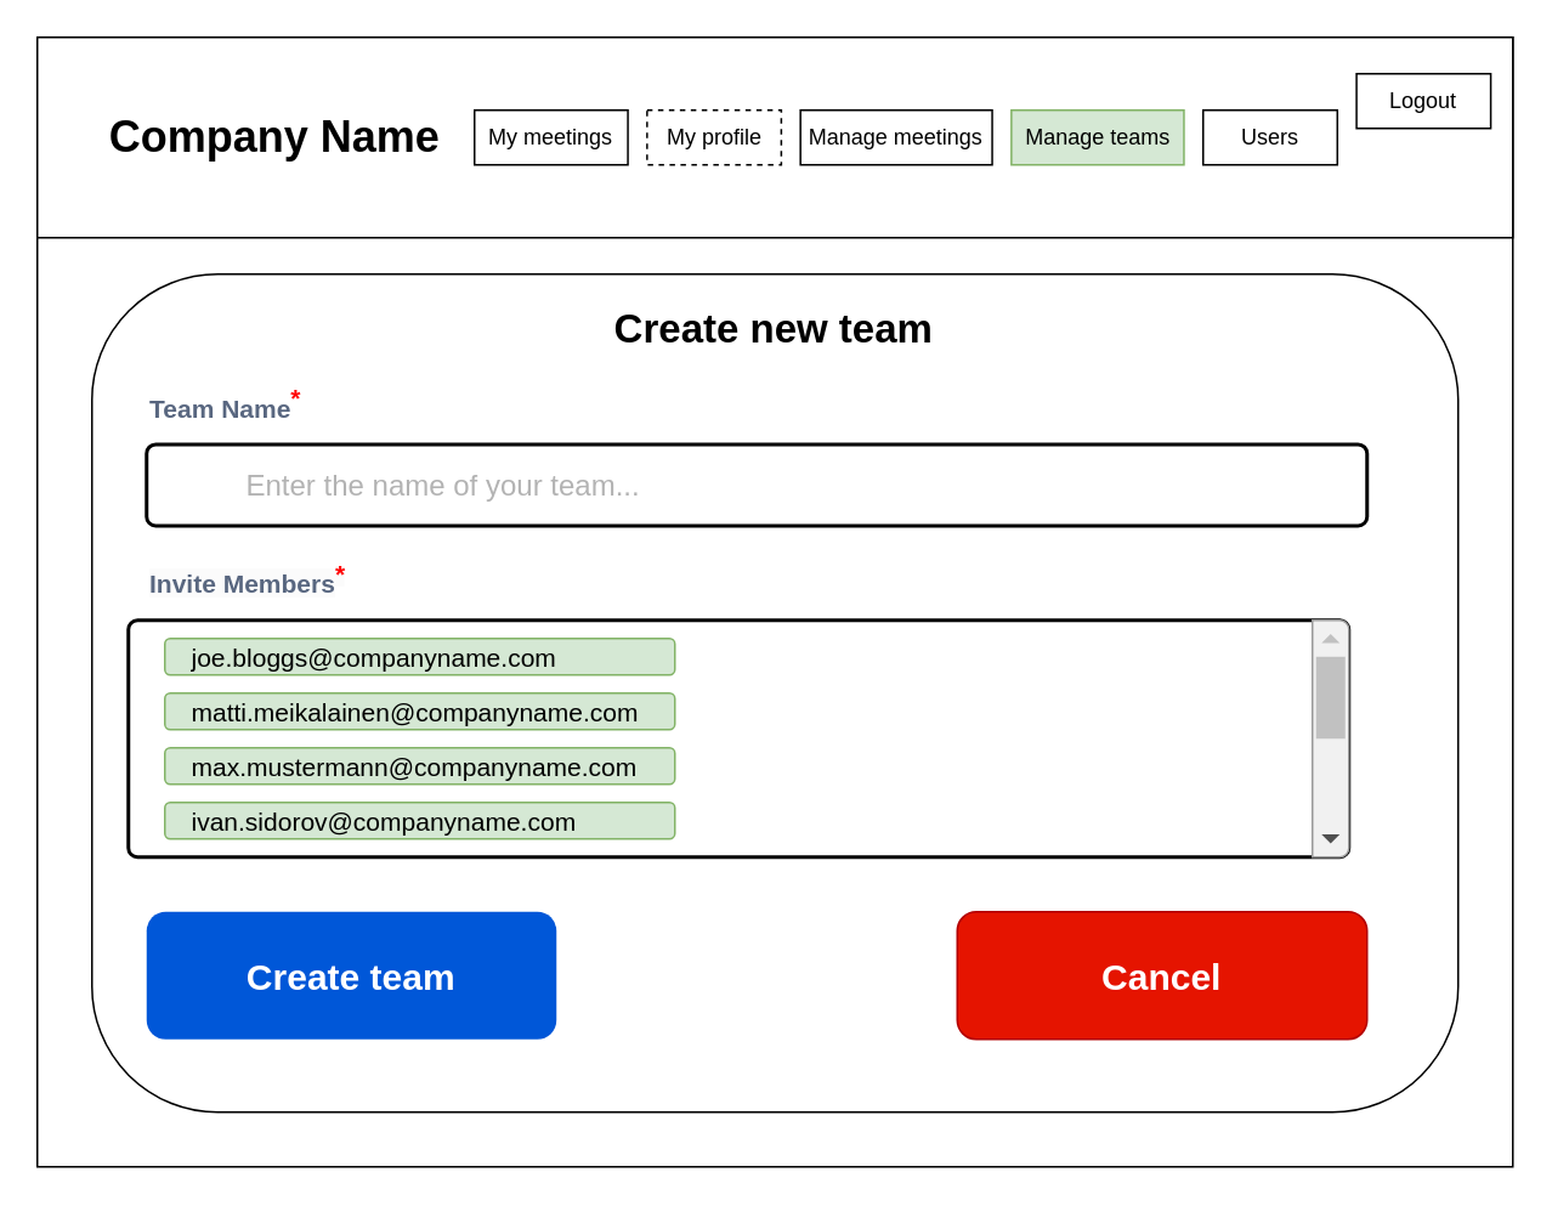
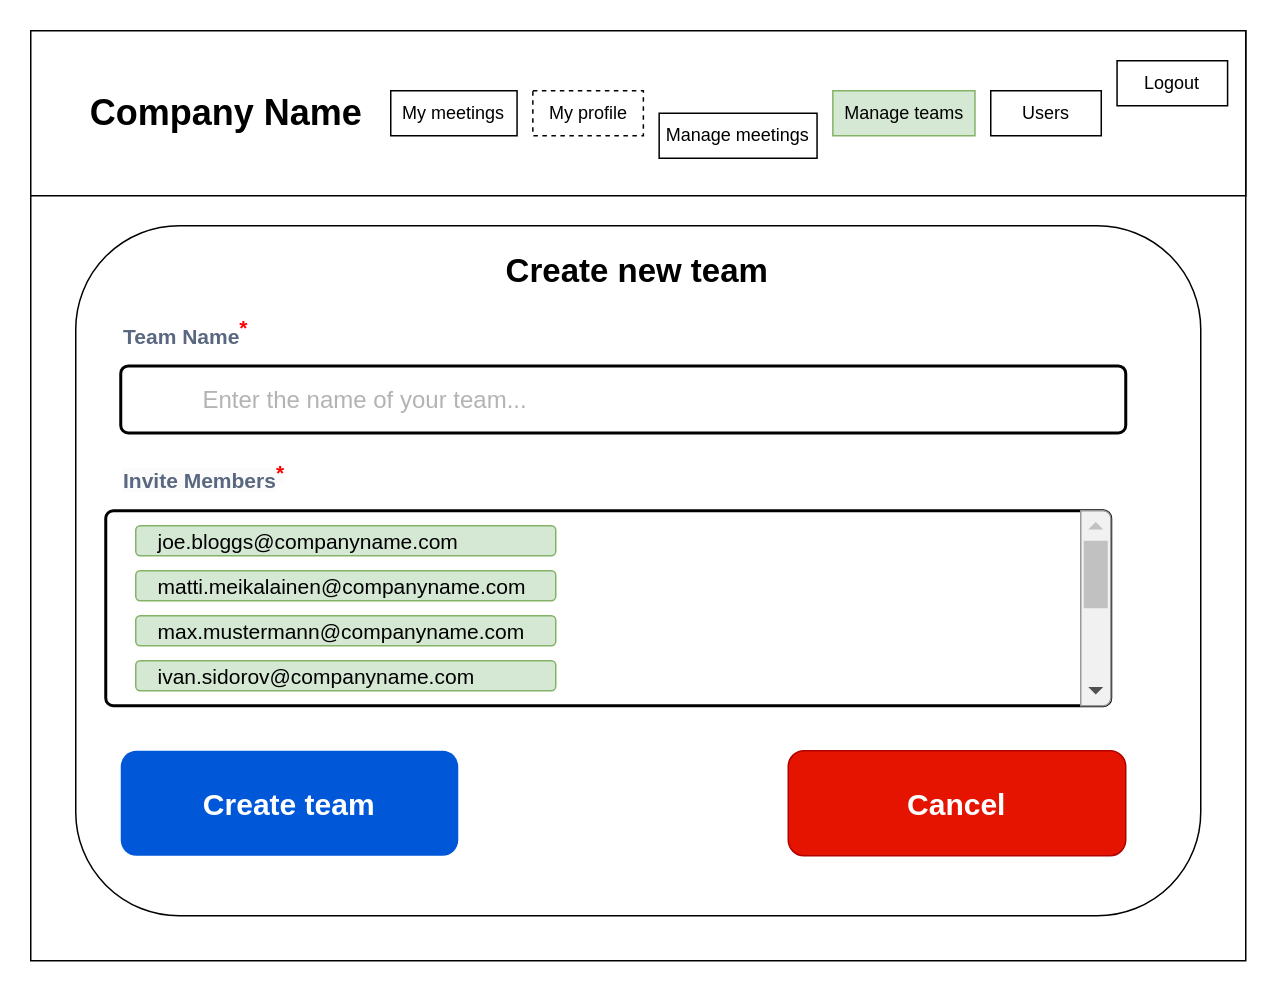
- <mxCell id="8" value="Manage meetings" style="rounded=0;whiteSpace=wrap;html=1;" vertex="1" parent="1"><mxGeometry x="438.944" y="60" width="105.263" height="30" as="geometry" /></mxCell>
+ <mxCell id="8" value="Manage meetings" style="rounded=0;whiteSpace=wrap;html=1;" vertex="1" parent="1"><mxGeometry x="438.944" y="75" width="105.263" height="30" as="geometry" /></mxCell>
